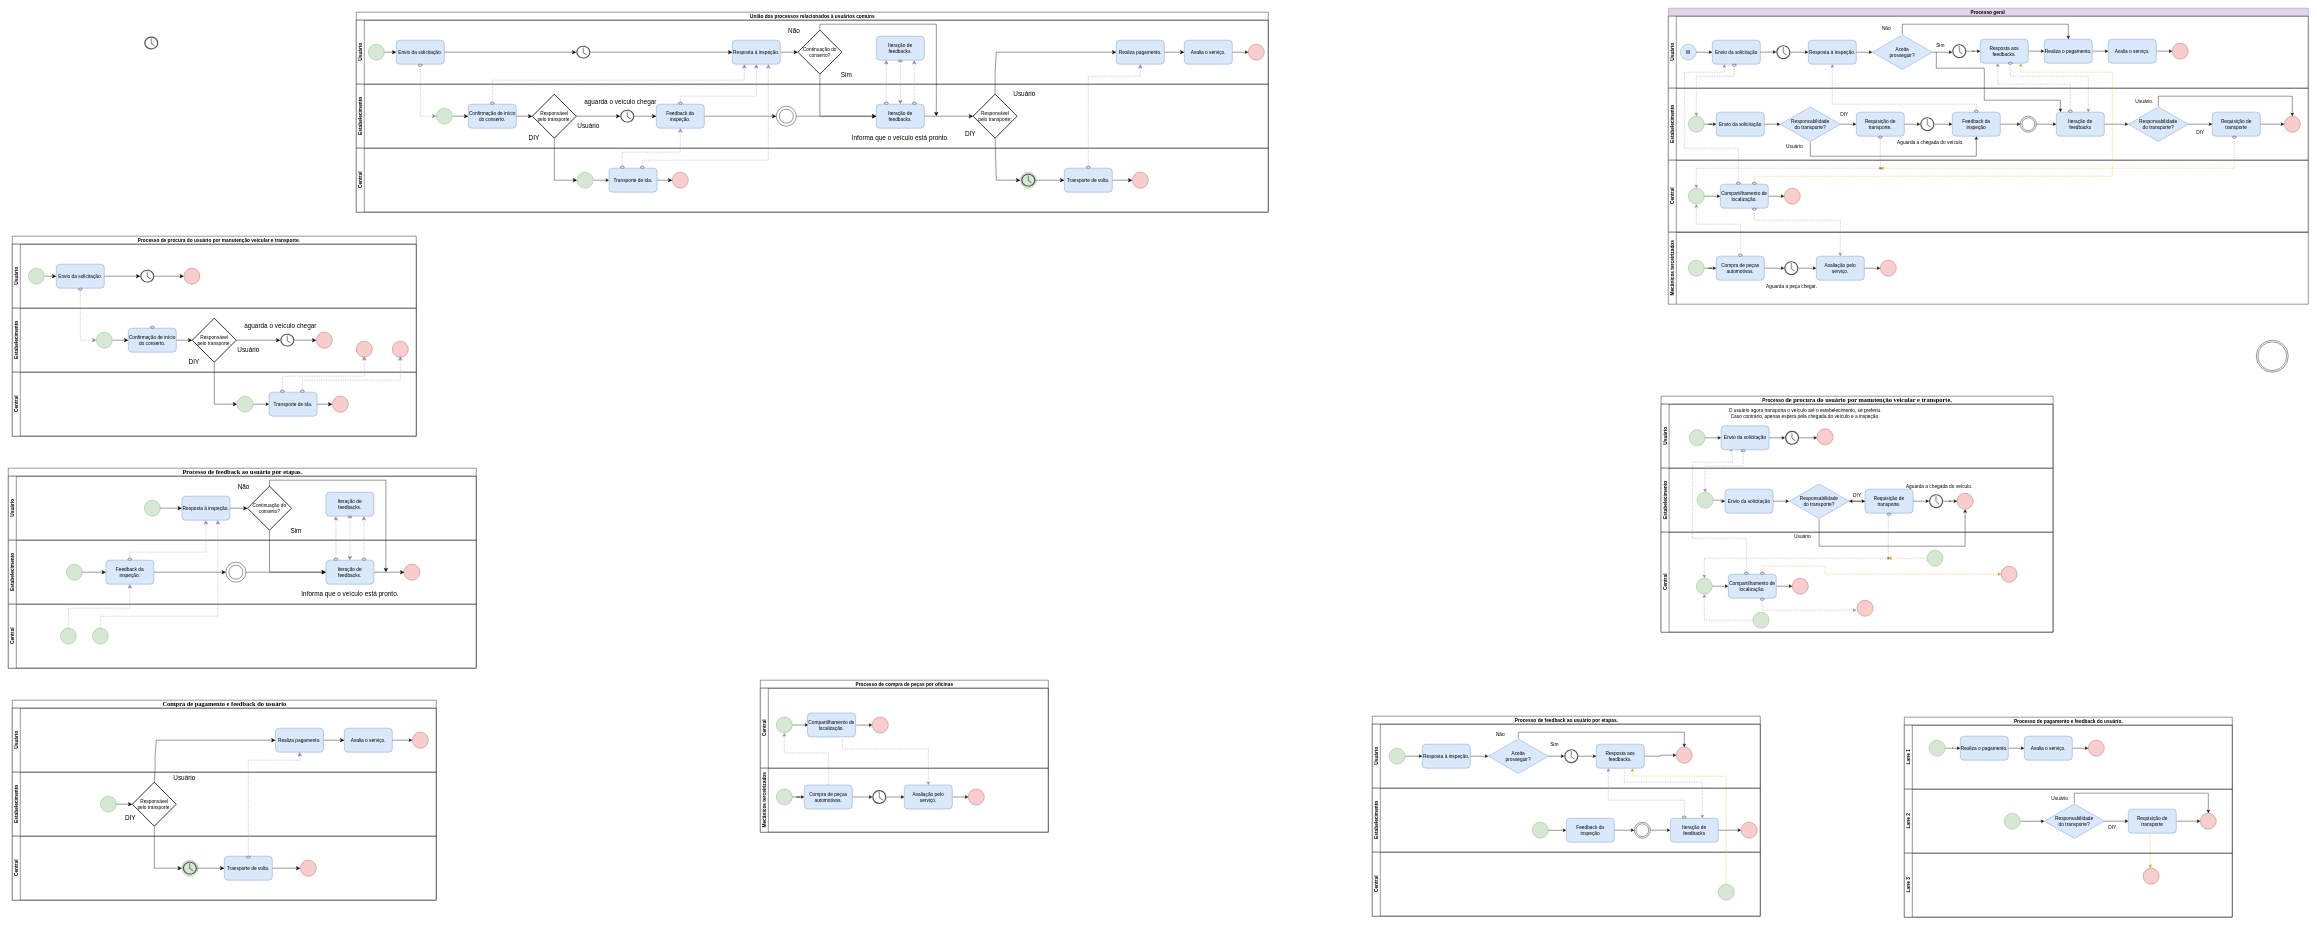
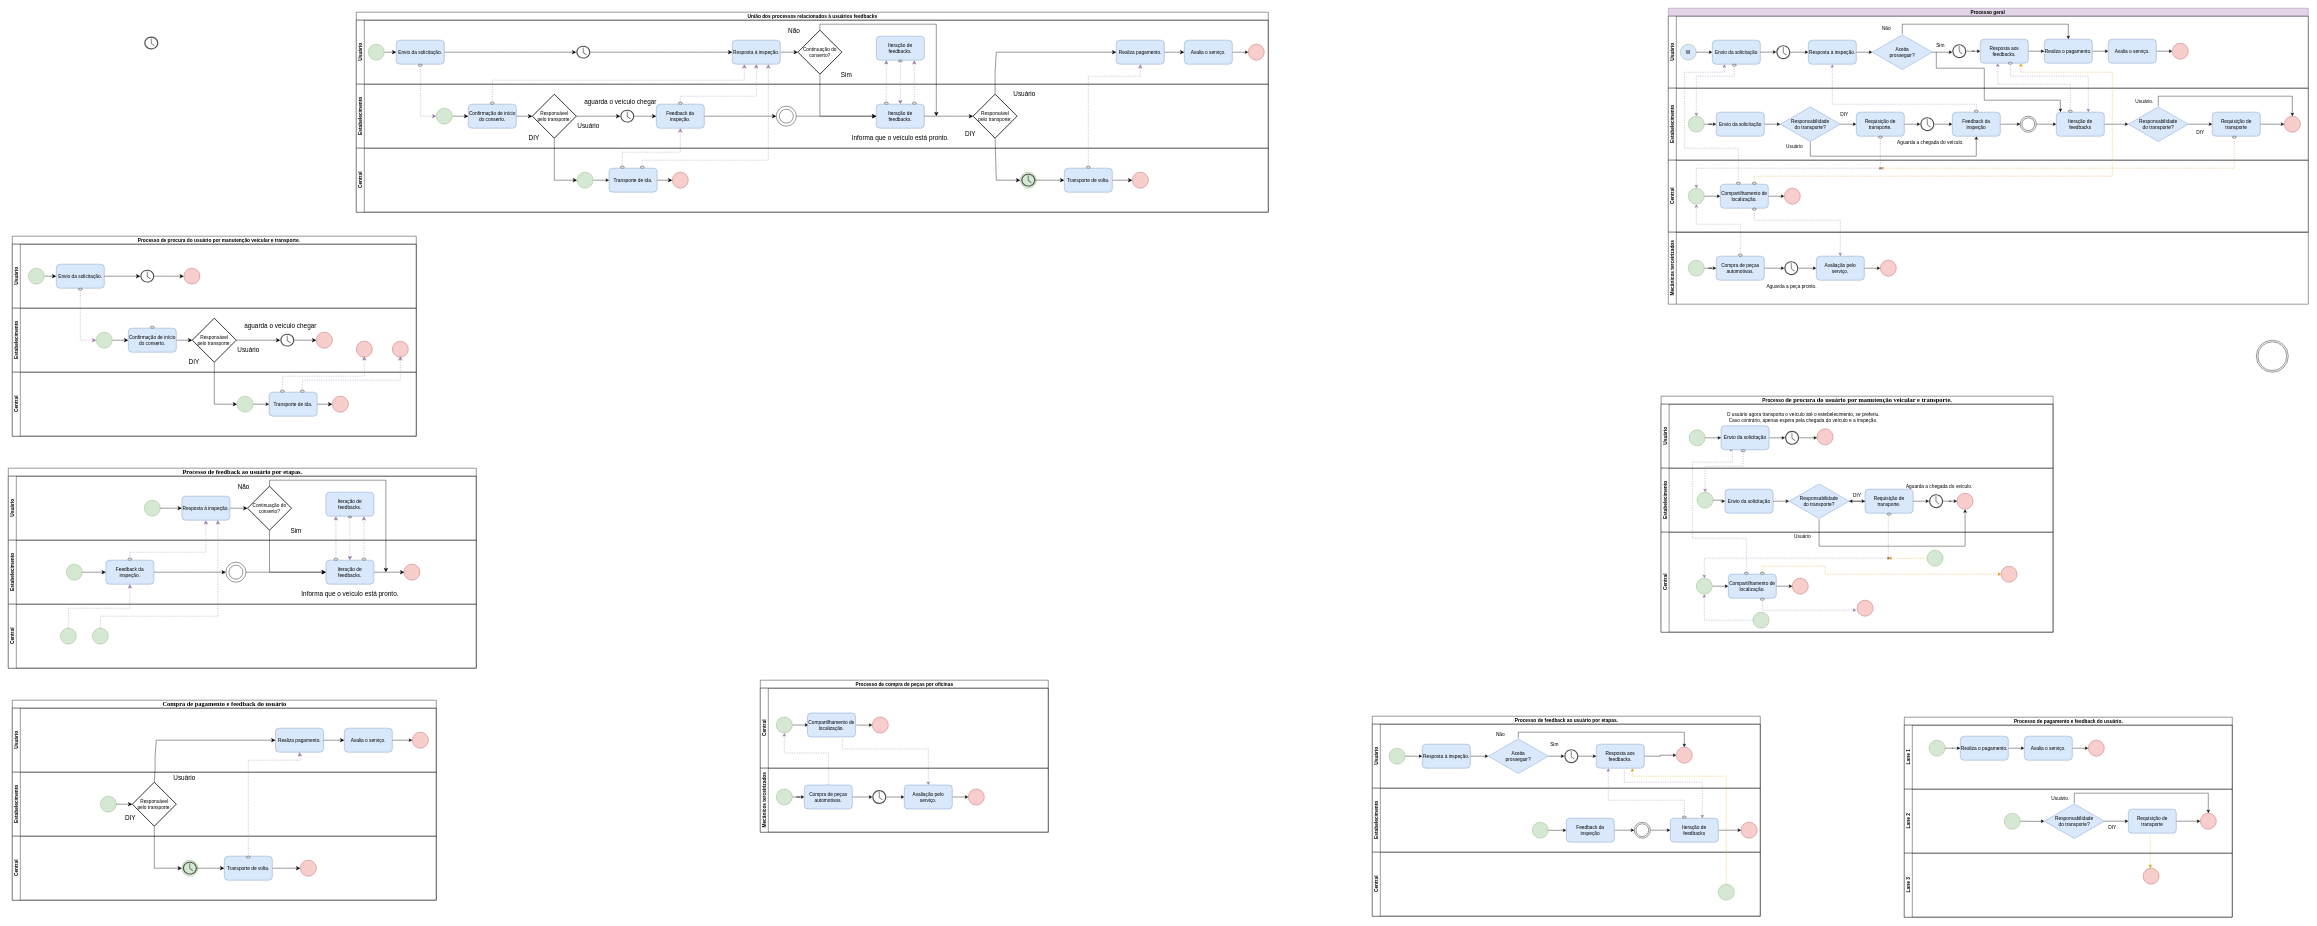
- <mxCell id="219" value="União dos processos relacionados à usuários comuns" style="swimlane;childLayout=stackLayout;resizeParent=1;resizeParentMax=0;horizontal=1;startSize=20;horizontalStack=0;html=1;" vertex="1" parent="1"><mxGeometry x="890" y="30" width="2280" height="500" as="geometry" /></mxCell>
+ <mxCell id="219" value="União dos processos relacionados à usuários feedbacks" style="swimlane;childLayout=stackLayout;resizeParent=1;resizeParentMax=0;horizontal=1;startSize=20;horizontalStack=0;html=1;" vertex="1" parent="1"><mxGeometry x="890" y="30" width="2280" height="500" as="geometry" /></mxCell>
- <mxCell id="89" value="Aguarda a peça chegar." style="text;html=1;align=center;verticalAlign=middle;resizable=0;points=[];autosize=1;strokeColor=none;fillColor=none;" parent="80" vertex="1"><mxGeometry x="232.5" y="120" width="150" height="30" as="geometry" /></mxCell>
+ <mxCell id="89" value="Aguarda a peça pronto." style="text;html=1;align=center;verticalAlign=middle;resizable=0;points=[];autosize=1;strokeColor=none;fillColor=none;" parent="80" vertex="1"><mxGeometry x="232.5" y="120" width="150" height="30" as="geometry" /></mxCell>
- <mxCell id="119" value="O usuário agora transporta o veículo até o estebelecimento, se preferiu.&lt;div&gt;Caso contrário, apenas espera pela chegada do veículo e a inspeção.&lt;/div&gt;" style="text;html=1;align=center;verticalAlign=middle;resizable=0;points=[];autosize=1;strokeColor=none;fillColor=none;" parent="110" vertex="1"><mxGeometry x="155" y="4" width="410" height="40" as="geometry" /></mxCell>
+ <mxCell id="119" value="O usuário agora transporta o veículo até o estebelecimento, se preferiu.&lt;div&gt;Caso contrário, apenas espera pela chegada do veículo e a inspeção.&lt;/div&gt;" style="text;html=1;align=center;verticalAlign=middle;resizable=0;points=[];autosize=1;strokeColor=none;fillColor=none;" parent="110" vertex="1"><mxGeometry x="150" y="14" width="410" height="40" as="geometry" /></mxCell>
